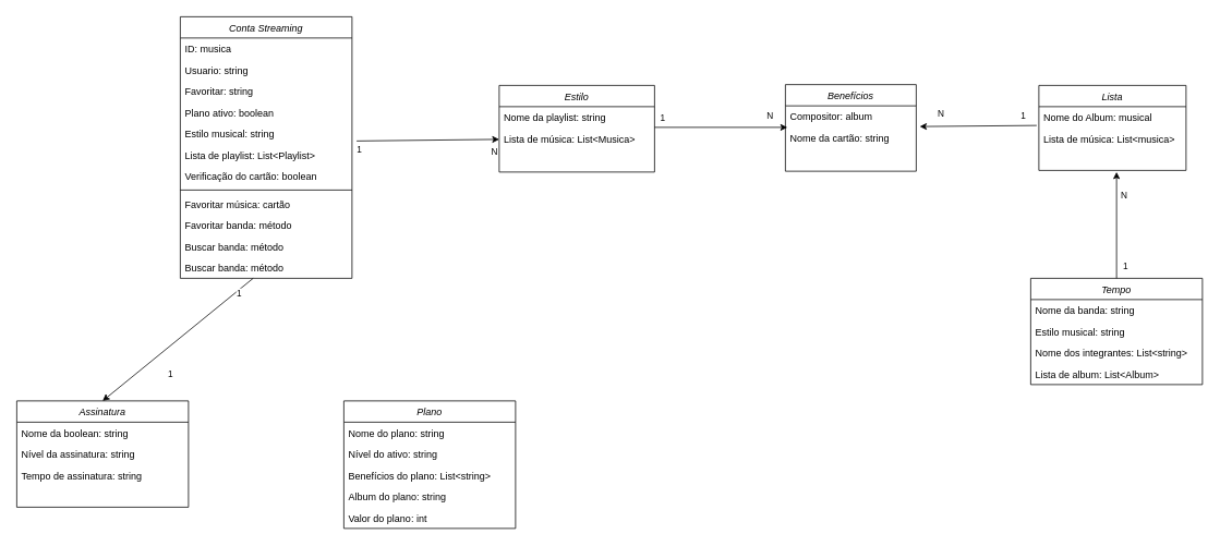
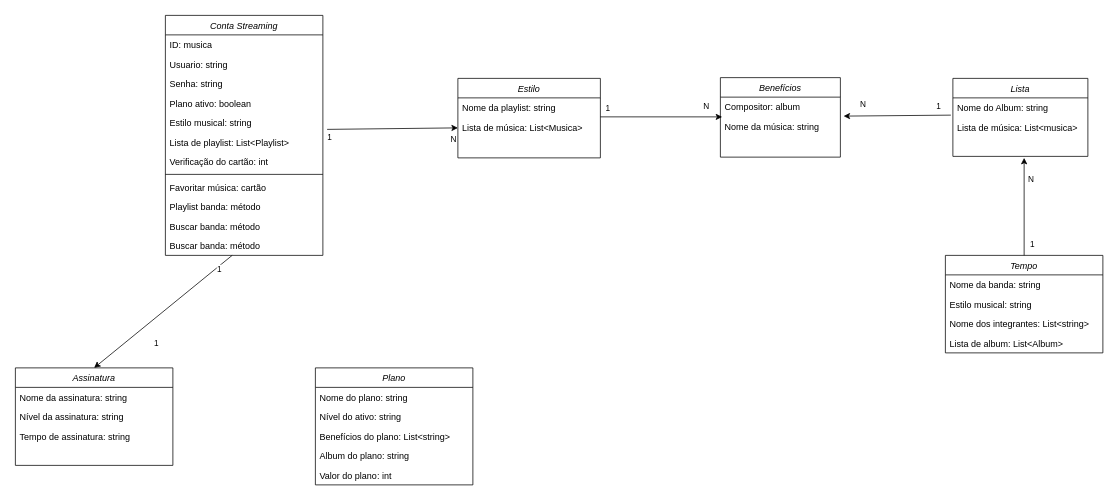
- <mxCell id="5" value="Favoritar: string" style="text;align=left;verticalAlign=top;spacingLeft=4;spacingRight=4;overflow=hidden;rotatable=0;points=[[0,0.5],[1,0.5]];portConstraint=eastwest;rounded=0;shadow=0;html=0;" vertex="1" parent="2"><mxGeometry y="78" width="210" height="26" as="geometry" /></mxCell>
+ <mxCell id="5" value="Senha: string" style="text;align=left;verticalAlign=top;spacingLeft=4;spacingRight=4;overflow=hidden;rotatable=0;points=[[0,0.5],[1,0.5]];portConstraint=eastwest;rounded=0;shadow=0;html=0;" vertex="1" parent="2"><mxGeometry y="78" width="210" height="26" as="geometry" /></mxCell>
- <mxCell id="34" value="Nome do Album: musical" style="text;align=left;verticalAlign=top;spacingLeft=4;spacingRight=4;overflow=hidden;rotatable=0;points=[[0,0.5],[1,0.5]];portConstraint=eastwest;rounded=0;shadow=0;html=0;" vertex="1" parent="33"><mxGeometry y="26" width="180" height="26" as="geometry" /></mxCell>
+ <mxCell id="34" value="Nome do Album: string" style="text;align=left;verticalAlign=top;spacingLeft=4;spacingRight=4;overflow=hidden;rotatable=0;points=[[0,0.5],[1,0.5]];portConstraint=eastwest;rounded=0;shadow=0;html=0;" vertex="1" parent="33"><mxGeometry y="26" width="180" height="26" as="geometry" /></mxCell>
- <mxCell id="22" value="Nome da cartão: string" style="text;align=left;verticalAlign=top;spacingLeft=4;spacingRight=4;overflow=hidden;rotatable=0;points=[[0,0.5],[1,0.5]];portConstraint=eastwest;rounded=0;shadow=0;html=0;" vertex="1" parent="20"><mxGeometry y="52" width="160" height="26" as="geometry" /></mxCell>
+ <mxCell id="22" value="Nome da música: string" style="text;align=left;verticalAlign=top;spacingLeft=4;spacingRight=4;overflow=hidden;rotatable=0;points=[[0,0.5],[1,0.5]];portConstraint=eastwest;rounded=0;shadow=0;html=0;" vertex="1" parent="20"><mxGeometry y="52" width="160" height="26" as="geometry" /></mxCell>
- <mxCell id="9" value="Verificação do cartão: boolean" style="text;align=left;verticalAlign=top;spacingLeft=4;spacingRight=4;overflow=hidden;rotatable=0;points=[[0,0.5],[1,0.5]];portConstraint=eastwest;rounded=0;shadow=0;html=0;" vertex="1" parent="2"><mxGeometry y="182" width="210" height="26" as="geometry" /></mxCell>
+ <mxCell id="9" value="Verificação do cartão: int" style="text;align=left;verticalAlign=top;spacingLeft=4;spacingRight=4;overflow=hidden;rotatable=0;points=[[0,0.5],[1,0.5]];portConstraint=eastwest;rounded=0;shadow=0;html=0;" vertex="1" parent="2"><mxGeometry y="182" width="210" height="26" as="geometry" /></mxCell>
- <mxCell id="12" value="Favoritar banda: método" style="text;align=left;verticalAlign=top;spacingLeft=4;spacingRight=4;overflow=hidden;rotatable=0;points=[[0,0.5],[1,0.5]];portConstraint=eastwest;rounded=0;shadow=0;html=0;" vertex="1" parent="2"><mxGeometry y="242" width="210" height="26" as="geometry" /></mxCell>
+ <mxCell id="12" value="Playlist banda: método" style="text;align=left;verticalAlign=top;spacingLeft=4;spacingRight=4;overflow=hidden;rotatable=0;points=[[0,0.5],[1,0.5]];portConstraint=eastwest;rounded=0;shadow=0;html=0;" vertex="1" parent="2"><mxGeometry y="242" width="210" height="26" as="geometry" /></mxCell>
- <mxCell id="27" value="Nome da boolean: string" style="text;align=left;verticalAlign=top;spacingLeft=4;spacingRight=4;overflow=hidden;rotatable=0;points=[[0,0.5],[1,0.5]];portConstraint=eastwest;rounded=0;shadow=0;html=0;" vertex="1" parent="26"><mxGeometry y="26" width="210" height="26" as="geometry" /></mxCell>
+ <mxCell id="27" value="Nome da assinatura: string" style="text;align=left;verticalAlign=top;spacingLeft=4;spacingRight=4;overflow=hidden;rotatable=0;points=[[0,0.5],[1,0.5]];portConstraint=eastwest;rounded=0;shadow=0;html=0;" vertex="1" parent="26"><mxGeometry y="26" width="210" height="26" as="geometry" /></mxCell>
